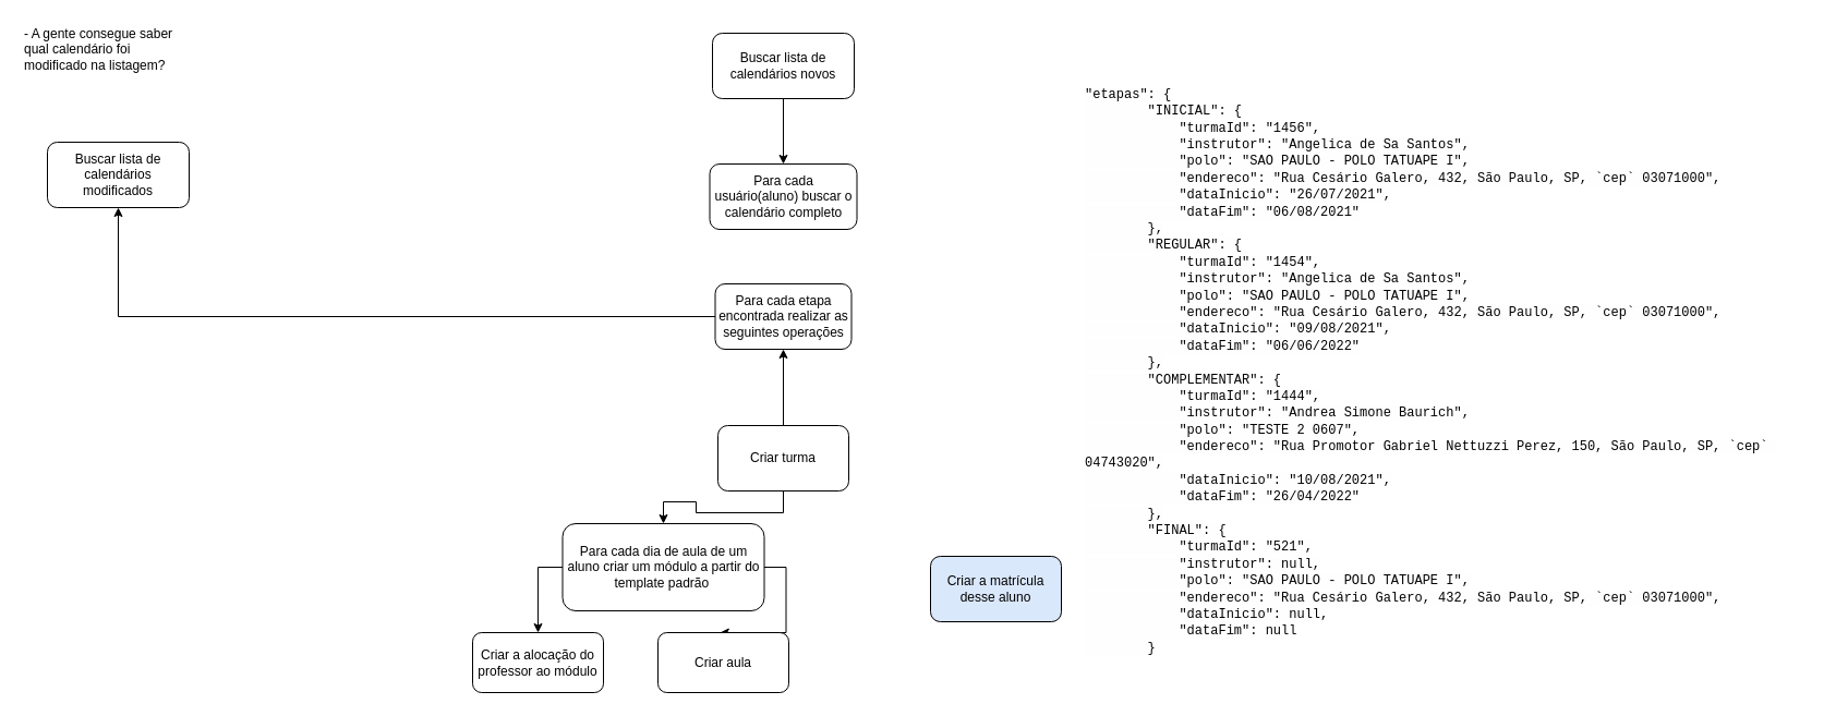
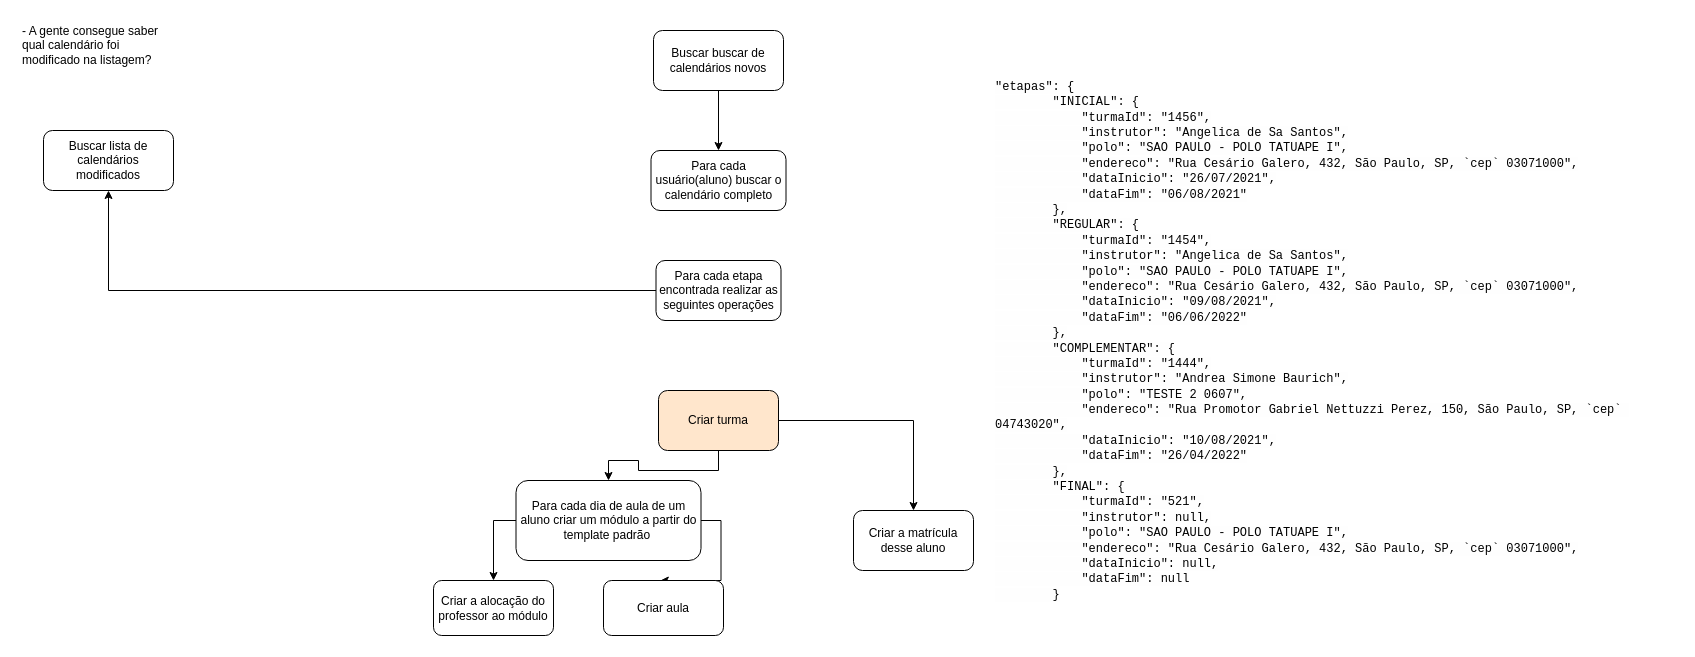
- <mxCell id="7" value="Buscar lista de calendários novos" style="rounded=1;whiteSpace=wrap;html=1;fontSize=12;glass=0;strokeWidth=1;shadow=0;" parent="5" vertex="1"><mxGeometry x="220" width="130" height="60" as="geometry" /></mxCell>
+ <mxCell id="7" value="Buscar buscar de calendários novos" style="rounded=1;whiteSpace=wrap;html=1;fontSize=12;glass=0;strokeWidth=1;shadow=0;" parent="5" vertex="1"><mxGeometry x="220" width="130" height="60" as="geometry" /></mxCell>
- <mxCell id="16" style="edgeStyle=orthogonalEdgeStyle;rounded=0;orthogonalLoop=1;jettySize=auto;html=1;" edge="1" parent="5" source="17" target="10"><mxGeometry relative="1" as="geometry" /></mxCell>
+ <mxCell id="16" style="edgeStyle=orthogonalEdgeStyle;rounded=0;orthogonalLoop=1;jettySize=auto;html=1;entryX=0.5;entryY=0;entryDx=0;entryDy=0;" edge="1" parent="5" source="17" target="13"><mxGeometry relative="1" as="geometry" /></mxCell>
- <mxCell id="17" value="Criar turma" style="whiteSpace=wrap;html=1;rounded=1;glass=0;strokeWidth=1;shadow=0;fontSize=12;" vertex="1" parent="5"><mxGeometry x="225" y="360" width="120" height="60" as="geometry" /></mxCell>
+ <mxCell id="17" value="Criar turma" style="whiteSpace=wrap;html=1;rounded=1;glass=0;strokeWidth=1;shadow=0;fontSize=12;fillColor=#ffe6cc;" vertex="1" parent="5"><mxGeometry x="225" y="360" width="120" height="60" as="geometry" /></mxCell>
- <mxCell id="13" value="Criar a matrícula desse aluno" style="whiteSpace=wrap;html=1;rounded=1;glass=0;strokeWidth=1;shadow=0;fontSize=12;fillColor=#dae8fc;" vertex="1" parent="5"><mxGeometry x="420" y="480" width="120" height="60" as="geometry" /></mxCell>
+ <mxCell id="13" value="Criar a matrícula desse aluno" style="whiteSpace=wrap;html=1;rounded=1;glass=0;strokeWidth=1;shadow=0;fontSize=12;" vertex="1" parent="5"><mxGeometry x="420" y="480" width="120" height="60" as="geometry" /></mxCell>
